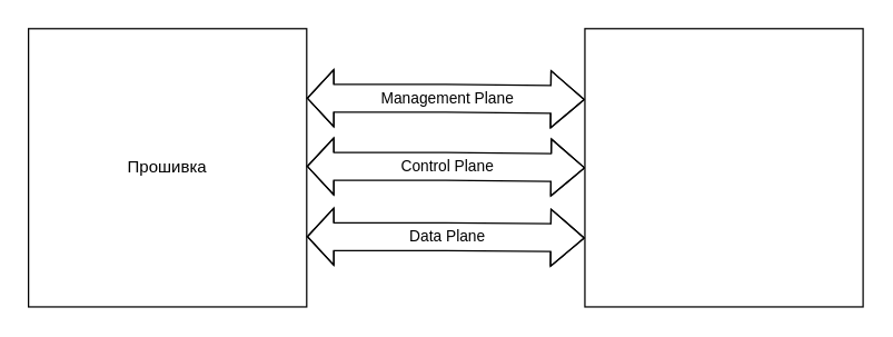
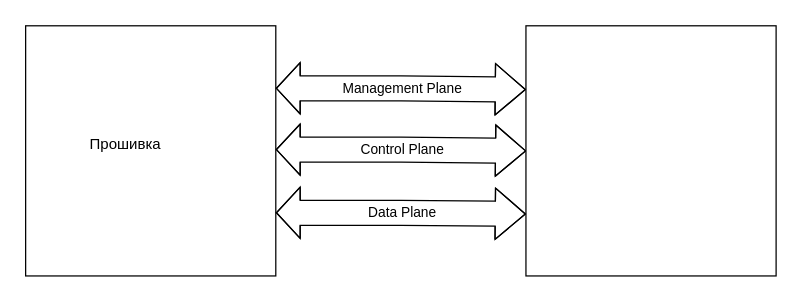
- <mxCell id="3" value="Прошивка" style="text;html=1;align=center;verticalAlign=middle;whiteSpace=wrap;rounded=0;" vertex="1" parent="1"><mxGeometry x="60" y="105" width="120" height="30" as="geometry" /></mxCell>
+ <mxCell id="3" value="Прошивка" style="text;html=1;align=center;verticalAlign=middle;whiteSpace=wrap;rounded=0;" vertex="1" parent="1"><mxGeometry x="40" y="100" width="120" height="30" as="geometry" /></mxCell>
